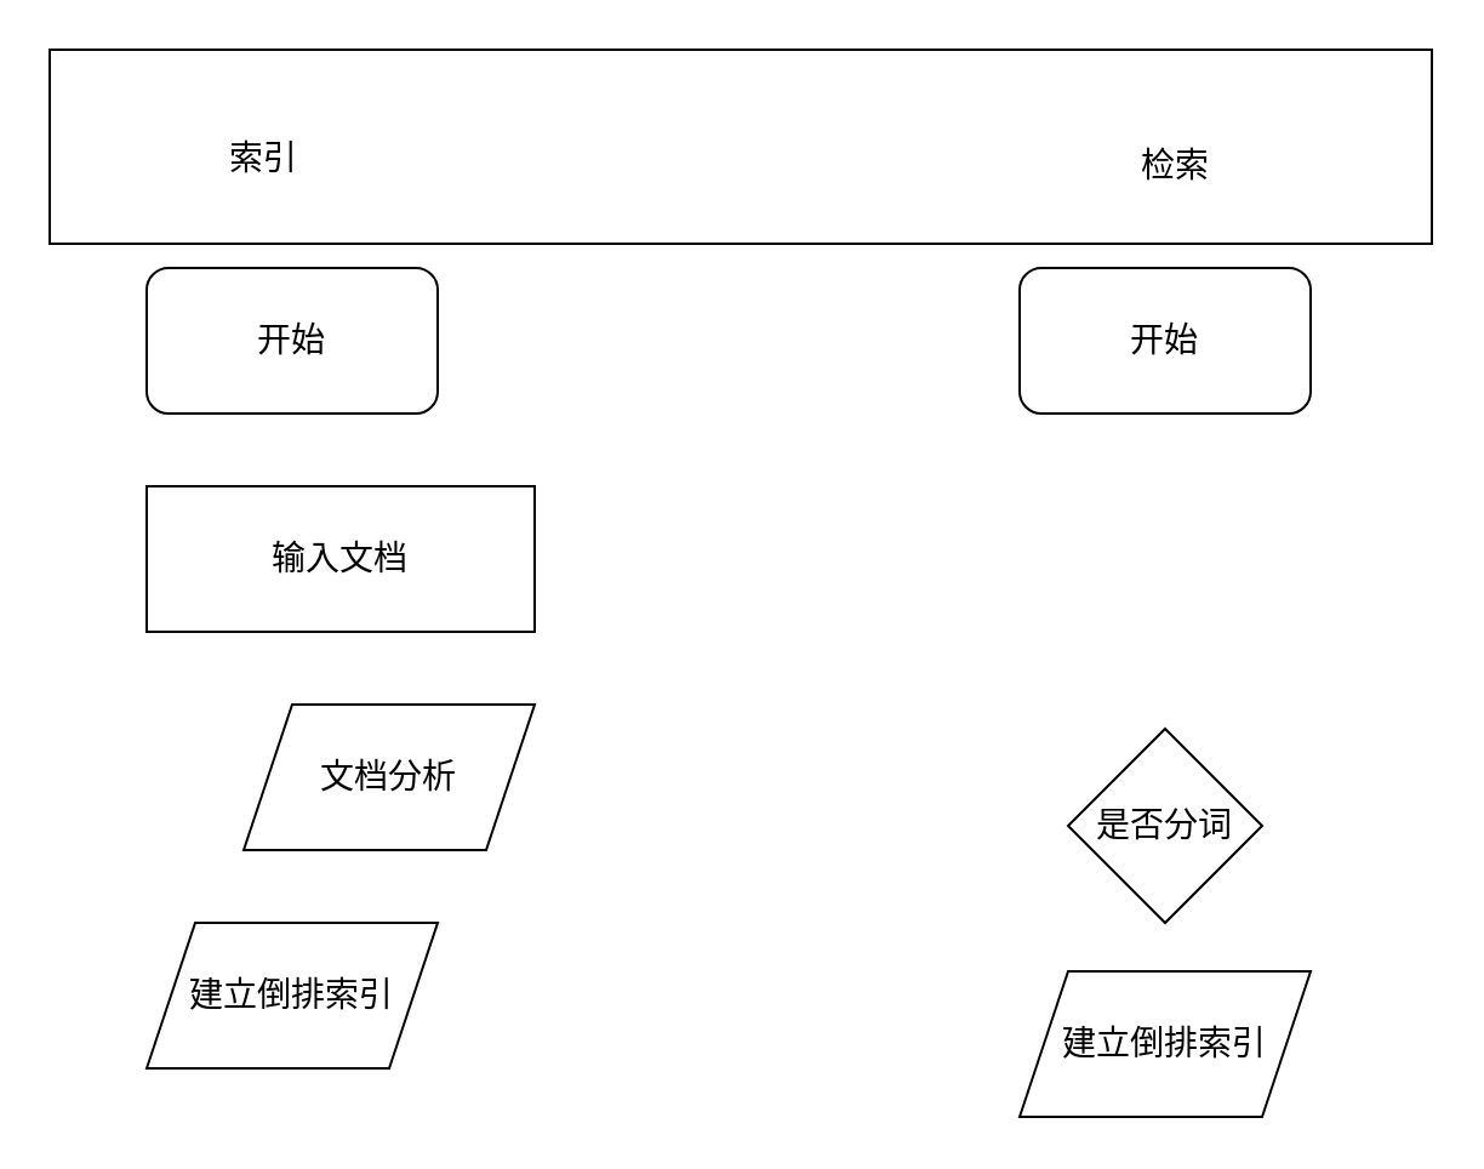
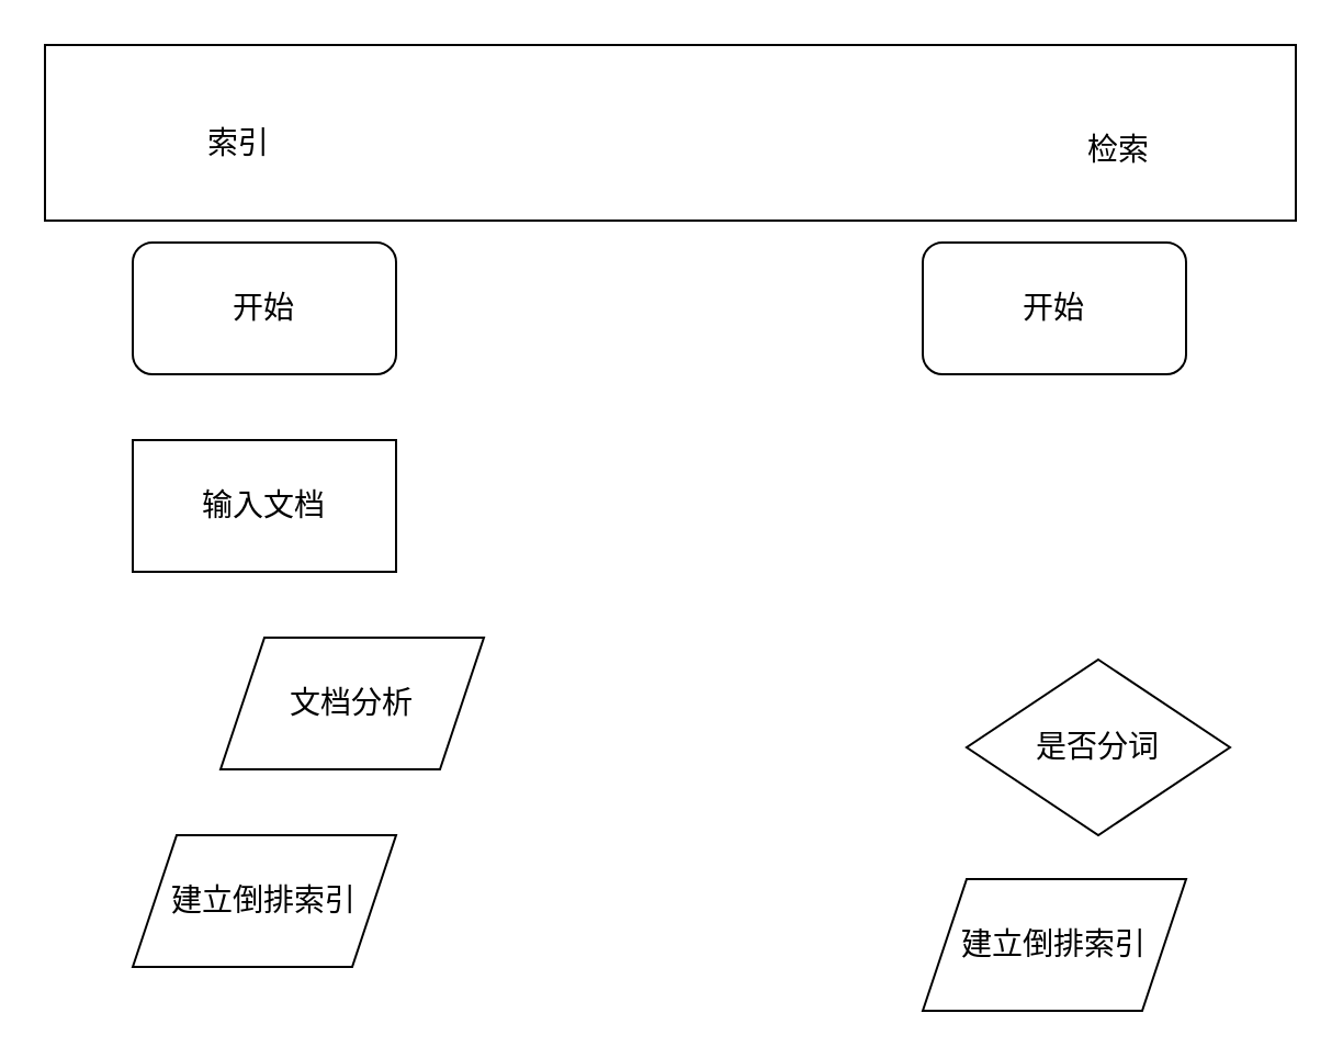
- <mxCell id="9" value="检索" style="text;html=1;align=center;verticalAlign=middle;resizable=0;points=[];autosize=1;fontSize=14;" vertex="1" parent="1"><mxGeometry x="464" y="58" width="40" height="20" as="geometry" /></mxCell>
+ <mxCell id="9" value="检索" style="text;html=1;align=center;verticalAlign=middle;resizable=0;points=[];autosize=1;fontSize=14;" vertex="1" parent="1"><mxGeometry x="489" y="58" width="40" height="20" as="geometry" /></mxCell>
- <mxCell id="4" value="输入文档" style="rounded=0;whiteSpace=wrap;html=1;fontSize=14;" vertex="1" parent="1"><mxGeometry x="60" y="200" width="160" height="60" as="geometry" /></mxCell>
+ <mxCell id="4" value="输入文档" style="rounded=0;whiteSpace=wrap;html=1;fontSize=14;" vertex="1" parent="1"><mxGeometry x="60" y="200" width="120" height="60" as="geometry" /></mxCell>
- <mxCell id="10" value="是否分词" style="rhombus;whiteSpace=wrap;html=1;fontSize=14;" vertex="1" parent="1"><mxGeometry x="440" y="300" width="80" height="80" as="geometry" /></mxCell>
+ <mxCell id="10" value="是否分词" style="rhombus;whiteSpace=wrap;html=1;fontSize=14;" vertex="1" parent="1"><mxGeometry x="440" y="300" width="120" height="80" as="geometry" /></mxCell>
